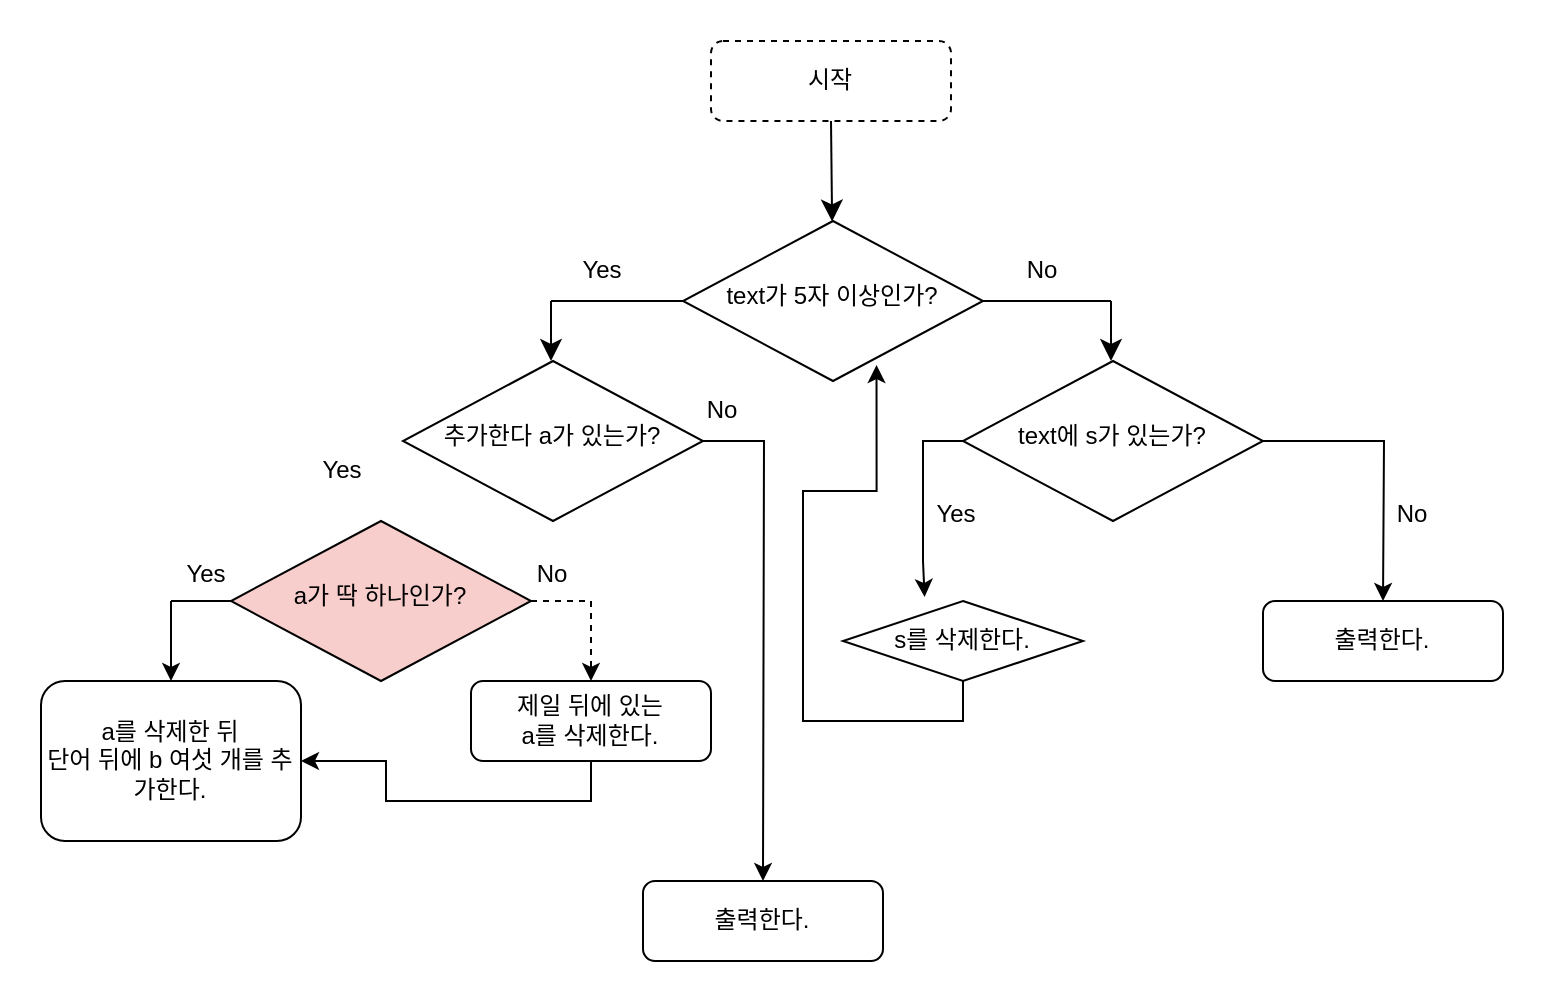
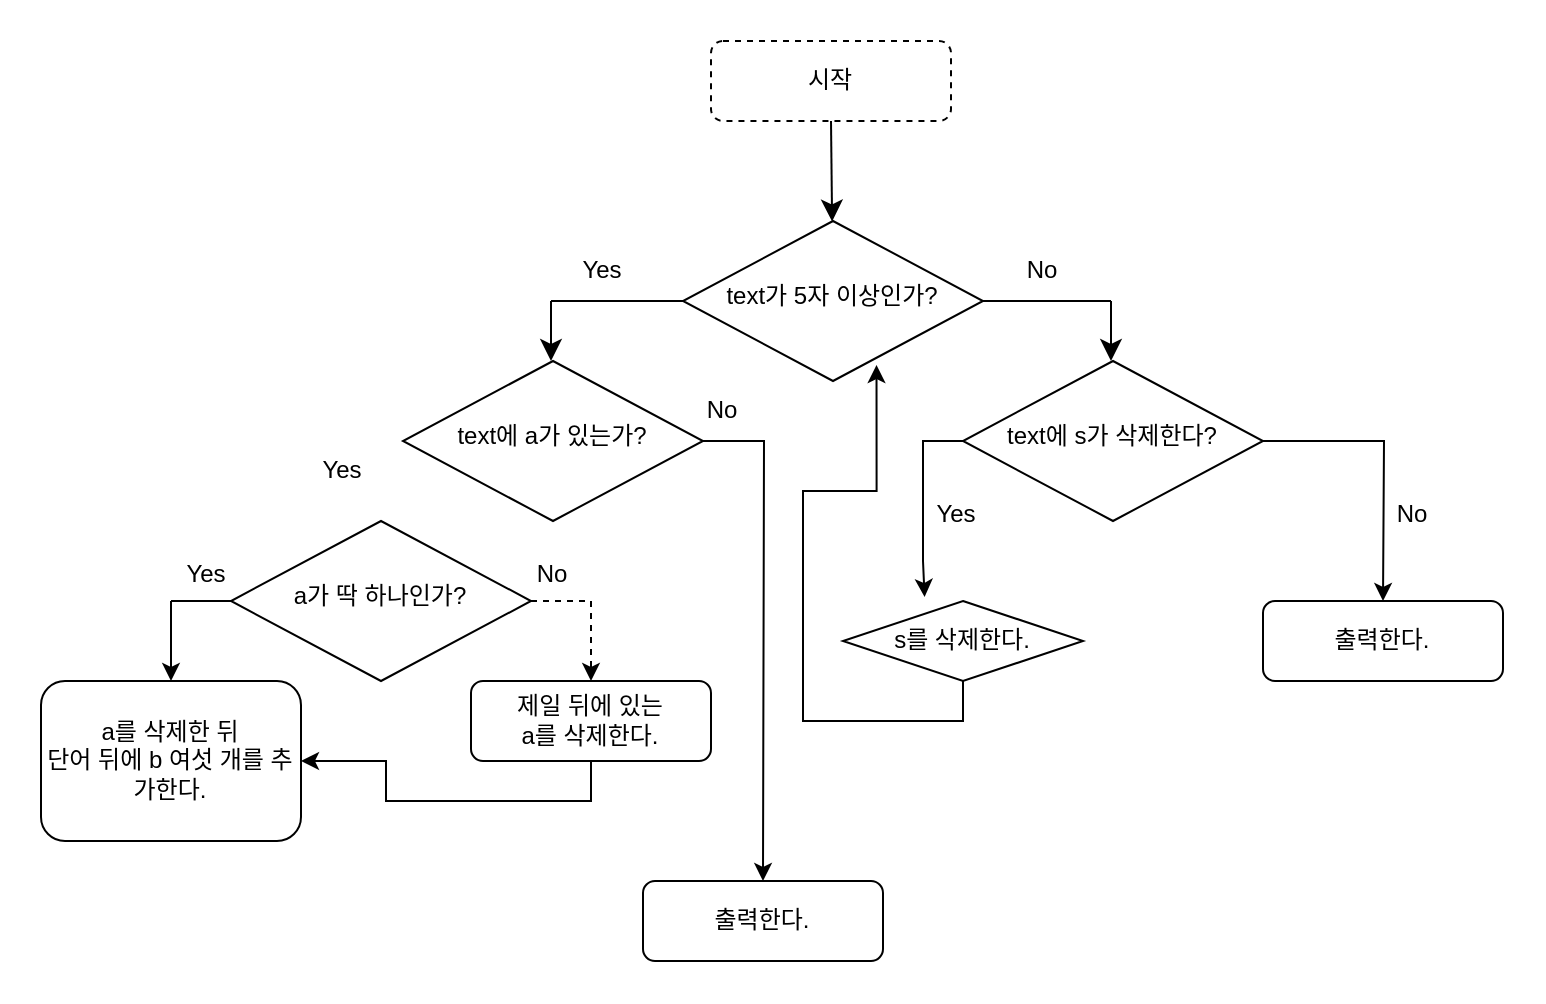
- <mxCell id="16" value="추가한다 a가 있는가?" style="rhombus;whiteSpace=wrap;html=1;shadow=0;fontFamily=Helvetica;fontSize=12;align=center;strokeWidth=1;spacing=6;spacingTop=-4;" parent="1" vertex="1"><mxGeometry x="201" y="180" width="150" height="80" as="geometry" /></mxCell>
+ <mxCell id="16" value="text에 a가 있는가?" style="rhombus;whiteSpace=wrap;html=1;shadow=0;fontFamily=Helvetica;fontSize=12;align=center;strokeWidth=1;spacing=6;spacingTop=-4;" parent="1" vertex="1"><mxGeometry x="201" y="180" width="150" height="80" as="geometry" /></mxCell>
- <mxCell id="26" value="text에 s가 있는가?" style="rhombus;whiteSpace=wrap;html=1;shadow=0;fontFamily=Helvetica;fontSize=12;align=center;strokeWidth=1;spacing=6;spacingTop=-4;" parent="1" vertex="1"><mxGeometry x="481" y="180" width="150" height="80" as="geometry" /></mxCell>
+ <mxCell id="26" value="text에 s가 삭제한다?" style="rhombus;whiteSpace=wrap;html=1;shadow=0;fontFamily=Helvetica;fontSize=12;align=center;strokeWidth=1;spacing=6;spacingTop=-4;" parent="1" vertex="1"><mxGeometry x="481" y="180" width="150" height="80" as="geometry" /></mxCell>
- <mxCell id="10" value="a가 딱 하나인가?" style="rhombus;whiteSpace=wrap;html=1;shadow=0;fontFamily=Helvetica;fontSize=12;align=center;strokeWidth=1;spacing=6;spacingTop=-4;fillColor=#f8cecc;" parent="1" vertex="1"><mxGeometry x="115" y="260" width="150" height="80" as="geometry" /></mxCell>
+ <mxCell id="10" value="a가 딱 하나인가?" style="rhombus;whiteSpace=wrap;html=1;shadow=0;fontFamily=Helvetica;fontSize=12;align=center;strokeWidth=1;spacing=6;spacingTop=-4;" parent="1" vertex="1"><mxGeometry x="115" y="260" width="150" height="80" as="geometry" /></mxCell>
